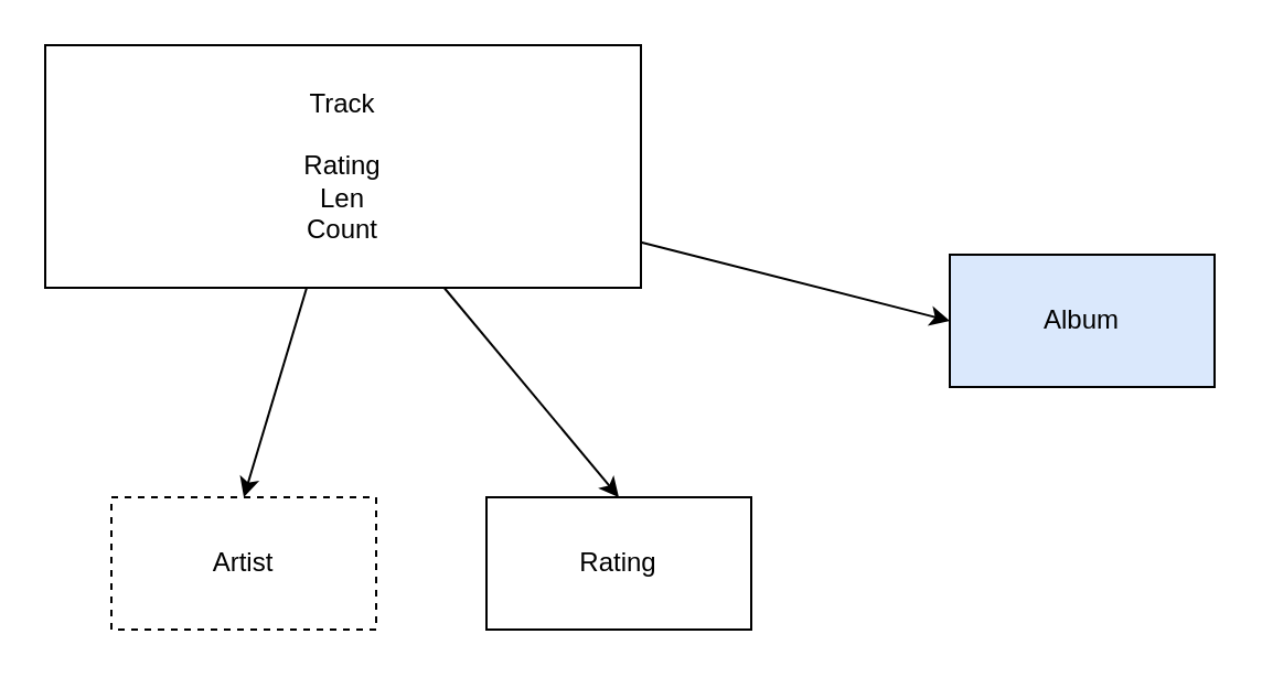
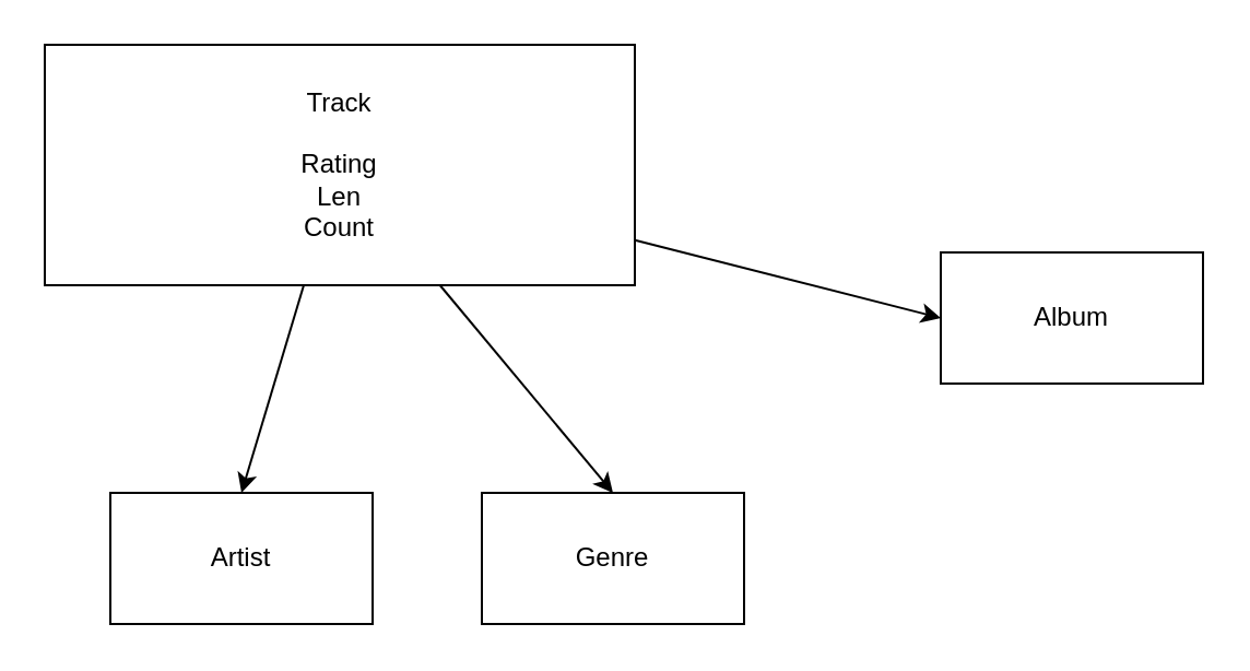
- <mxCell id="6" value="Album" style="whiteSpace=wrap;html=1;fillColor=#dae8fc;" vertex="1" parent="1"><mxGeometry x="430" y="115" width="120" height="60" as="geometry" /></mxCell>
+ <mxCell id="6" value="Album" style="whiteSpace=wrap;html=1;" vertex="1" parent="1"><mxGeometry x="430" y="115" width="120" height="60" as="geometry" /></mxCell>
- <mxCell id="8" value="Artist" style="whiteSpace=wrap;html=1;dashed=1;" vertex="1" parent="1"><mxGeometry x="50" y="225" width="120" height="60" as="geometry" /></mxCell>
+ <mxCell id="8" value="Artist" style="whiteSpace=wrap;html=1;" vertex="1" parent="1"><mxGeometry x="50" y="225" width="120" height="60" as="geometry" /></mxCell>
- <mxCell id="7" value="Rating" style="whiteSpace=wrap;html=1;" vertex="1" parent="1"><mxGeometry x="220" y="225" width="120" height="60" as="geometry" /></mxCell>
+ <mxCell id="7" value="Genre" style="whiteSpace=wrap;html=1;" vertex="1" parent="1"><mxGeometry x="220" y="225" width="120" height="60" as="geometry" /></mxCell>
